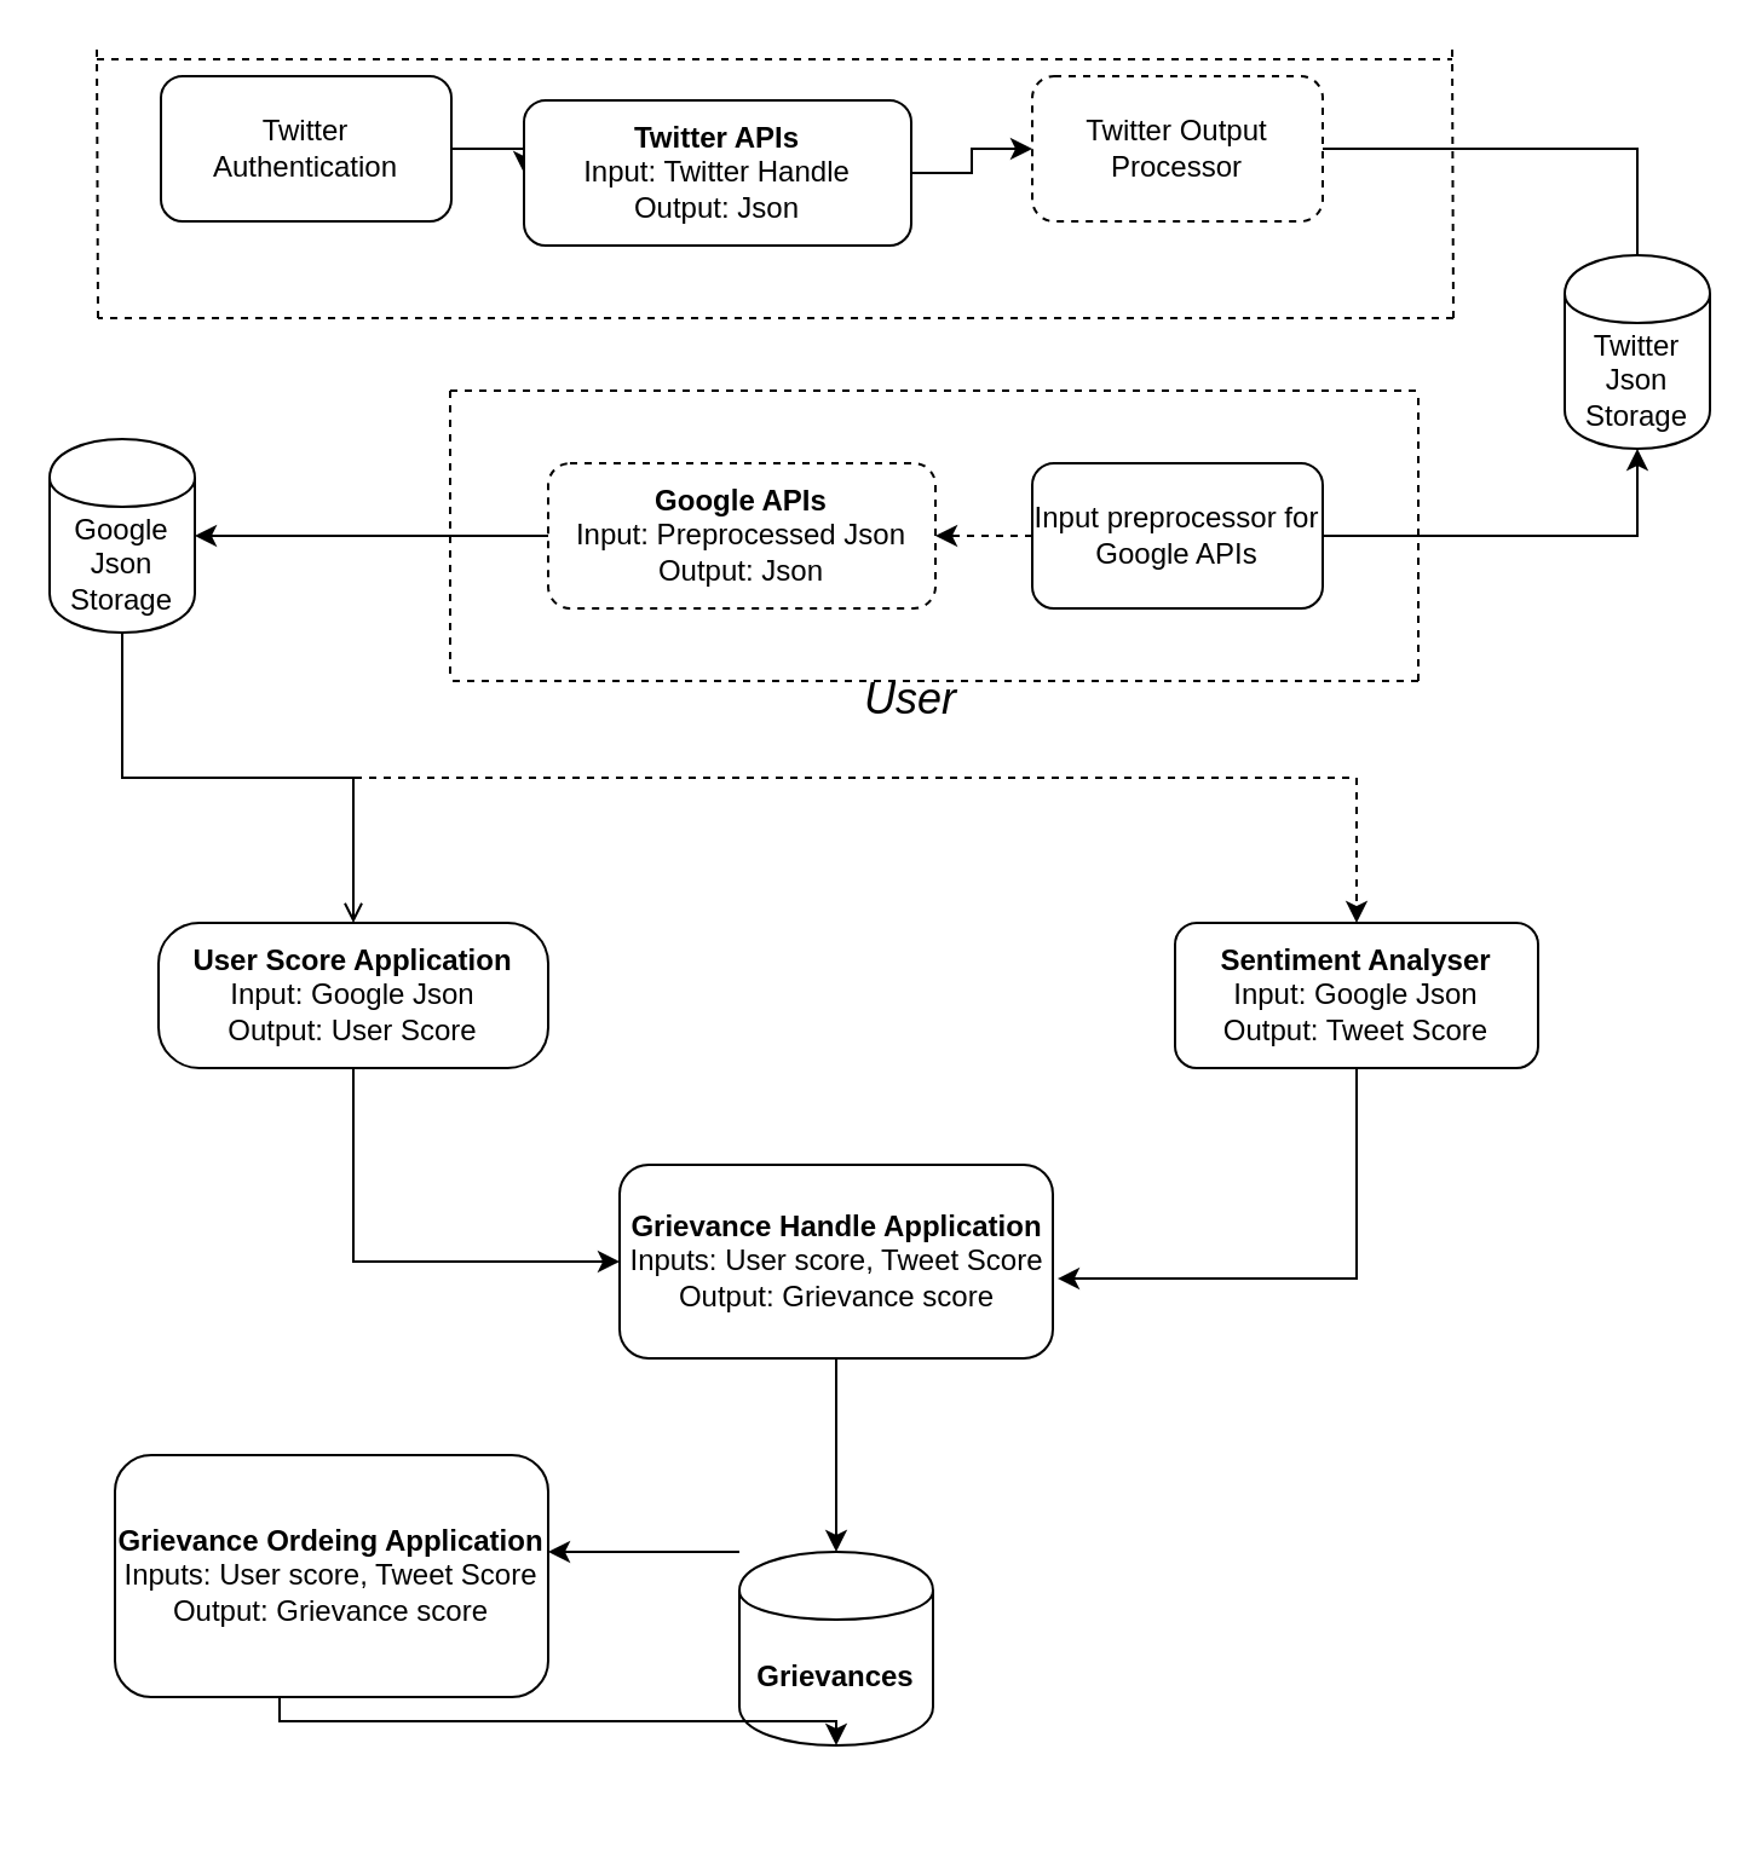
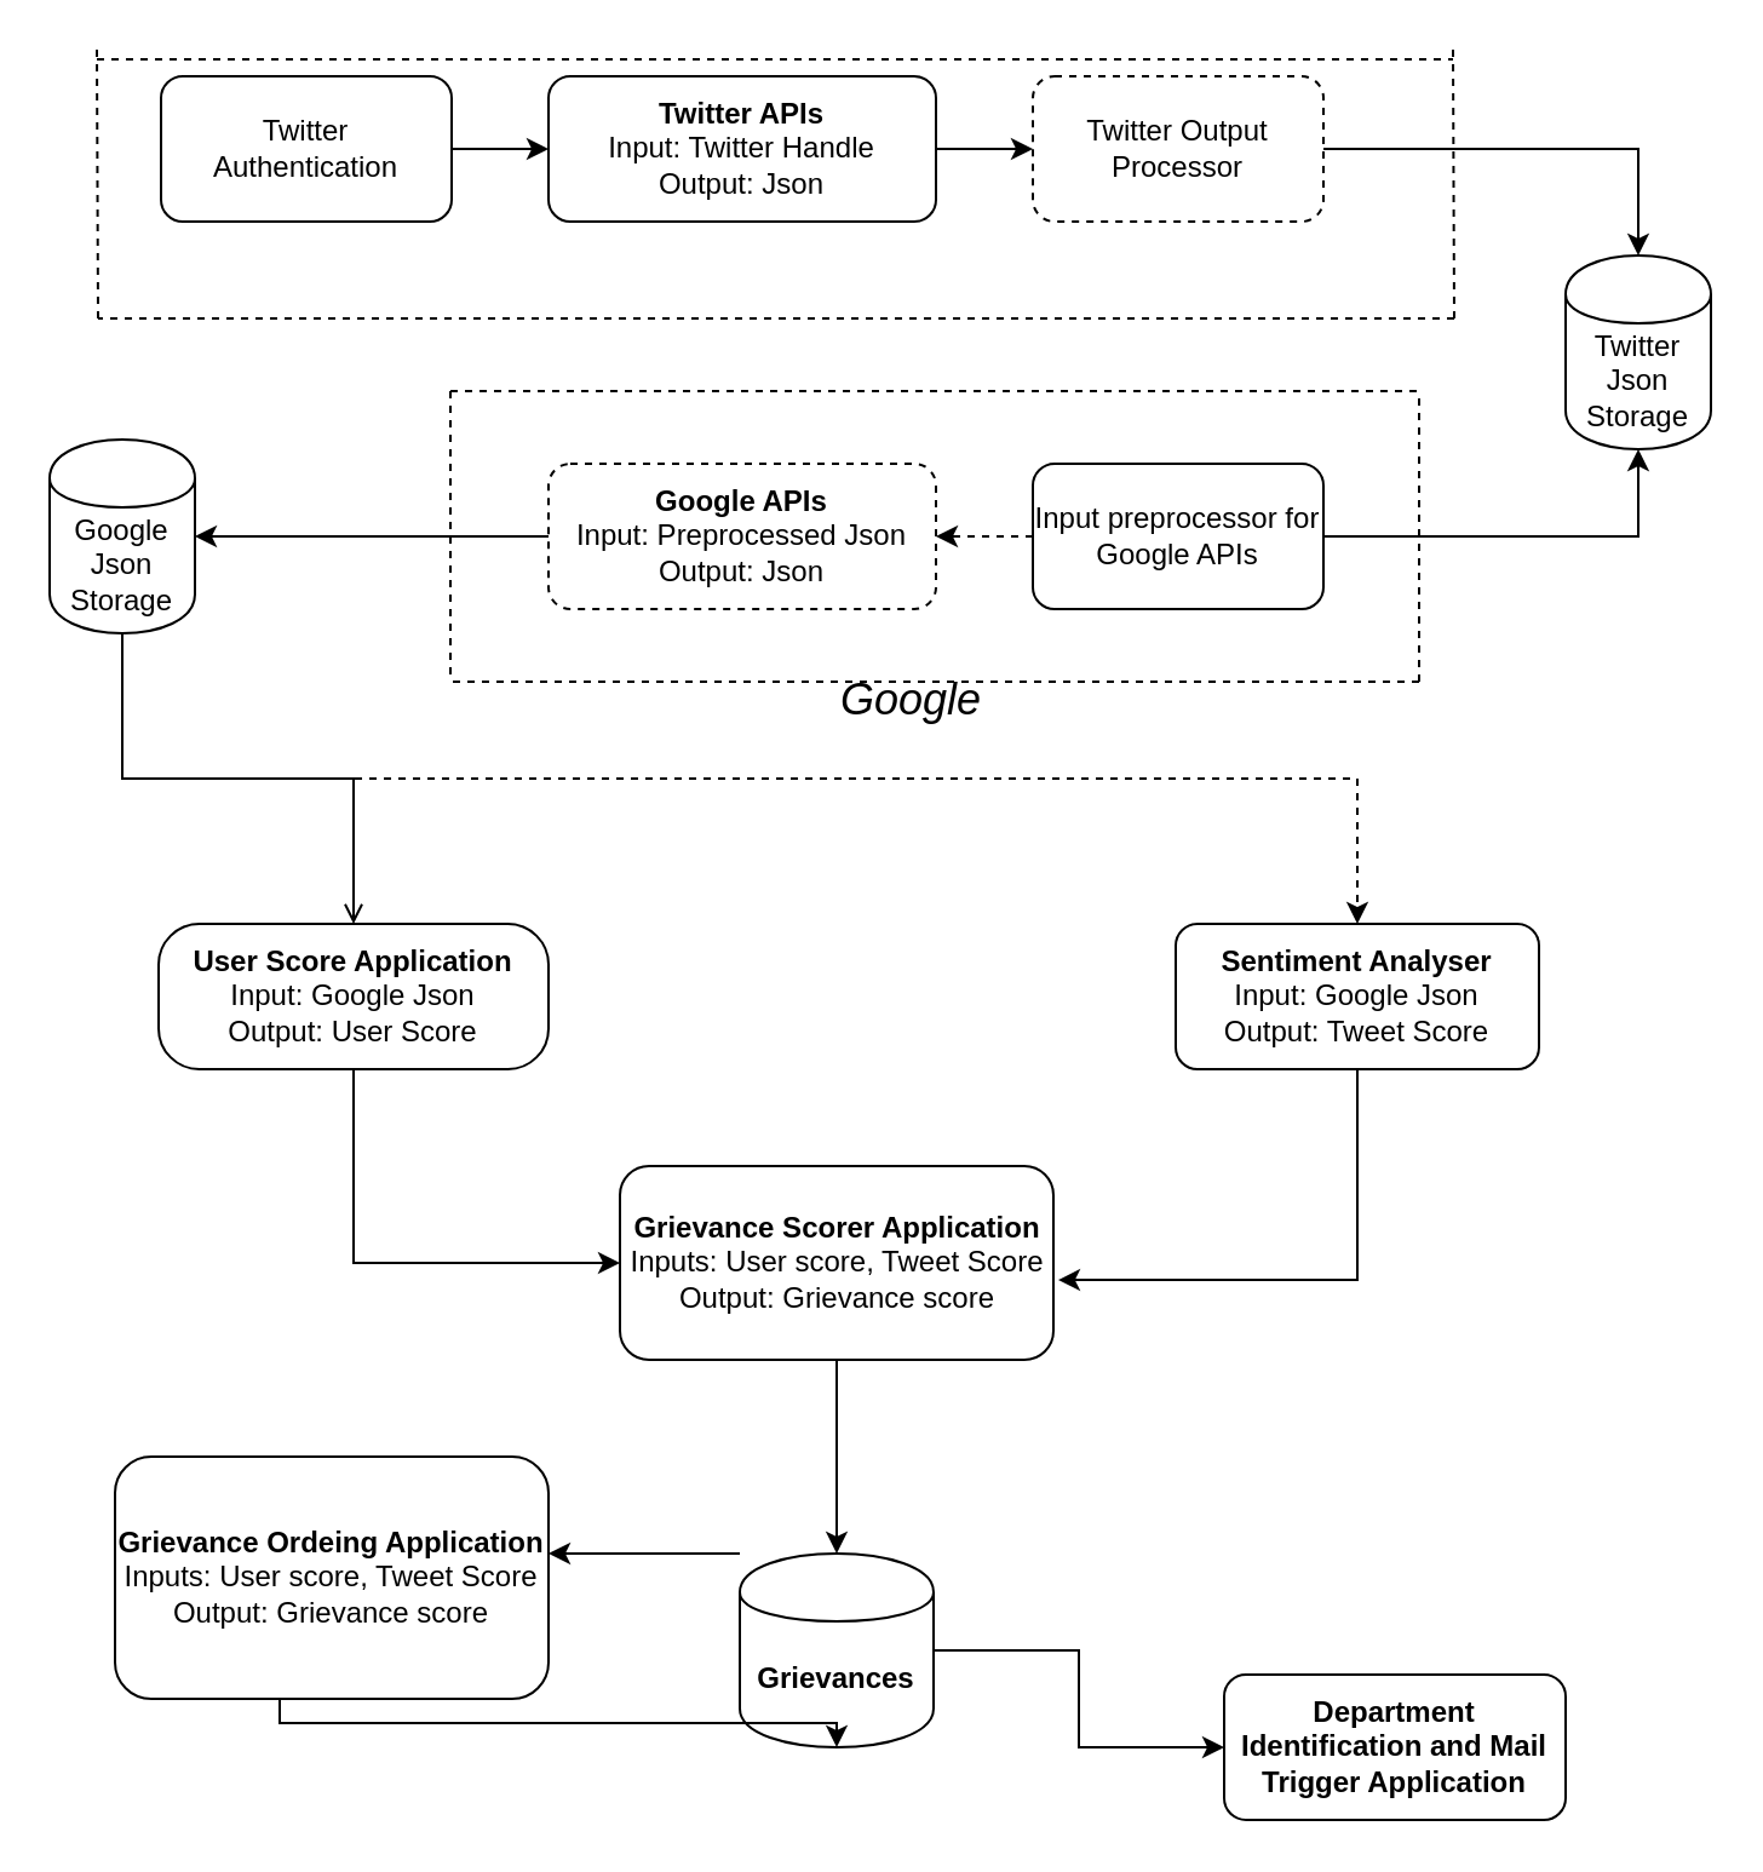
- <mxCell id="5" value="&lt;b&gt;Twitter APIs&lt;/b&gt;&lt;br&gt;&lt;div&gt;Input: Twitter Handle&lt;/div&gt;&lt;div&gt;Output: Json&lt;br&gt;&lt;/div&gt;" style="rounded=1;whiteSpace=wrap;html=1;" vertex="1" parent="1"><mxGeometry x="216" y="41" width="160" height="60" as="geometry" /></mxCell>
+ <mxCell id="5" value="&lt;b&gt;Twitter APIs&lt;/b&gt;&lt;br&gt;&lt;div&gt;Input: Twitter Handle&lt;/div&gt;&lt;div&gt;Output: Json&lt;br&gt;&lt;/div&gt;" style="rounded=1;whiteSpace=wrap;html=1;" vertex="1" parent="1"><mxGeometry x="226" y="31" width="160" height="60" as="geometry" /></mxCell>
- <mxCell id="6" style="edgeStyle=orthogonalEdgeStyle;rounded=0;orthogonalLoop=1;jettySize=auto;html=1;entryX=0.5;entryY=0;entryDx=0;entryDy=0;endArrow=none;" edge="1" parent="1" source="7" target="22"><mxGeometry relative="1" as="geometry" /></mxCell>
+ <mxCell id="6" style="edgeStyle=orthogonalEdgeStyle;rounded=0;orthogonalLoop=1;jettySize=auto;html=1;entryX=0.5;entryY=0;entryDx=0;entryDy=0;" edge="1" parent="1" source="7" target="22"><mxGeometry relative="1" as="geometry" /></mxCell>
- <mxCell id="20" value="&lt;font style=&quot;font-size: 18px&quot;&gt;&lt;i&gt;&lt;font style=&quot;font-size: 18px&quot;&gt;User&lt;/font&gt;&lt;/i&gt;&lt;/font&gt;" style="text;html=1;strokeColor=none;fillColor=none;align=center;verticalAlign=middle;whiteSpace=wrap;rounded=0;" vertex="1" parent="1"><mxGeometry x="296" y="279" width="160" height="20" as="geometry" /></mxCell>
+ <mxCell id="20" value="&lt;font style=&quot;font-size: 18px&quot;&gt;&lt;i&gt;&lt;font style=&quot;font-size: 18px&quot;&gt;Google&lt;/font&gt;&lt;/i&gt;&lt;/font&gt;" style="text;html=1;strokeColor=none;fillColor=none;align=center;verticalAlign=middle;whiteSpace=wrap;rounded=0;" vertex="1" parent="1"><mxGeometry x="296" y="279" width="160" height="20" as="geometry" /></mxCell>
- <mxCell id="31" value="&lt;b&gt;Grievance Handle Application&lt;br&gt;&lt;/b&gt;Inputs: User score, Tweet Score&lt;br&gt;Output: Grievance score" style="rounded=1;whiteSpace=wrap;html=1;" vertex="1" parent="1"><mxGeometry x="255.5" y="481" width="179" height="80" as="geometry" /></mxCell>
+ <mxCell id="31" value="&lt;b&gt;Grievance Scorer Application&lt;br&gt;&lt;/b&gt;Inputs: User score, Tweet Score&lt;br&gt;Output: Grievance score" style="rounded=1;whiteSpace=wrap;html=1;" vertex="1" parent="1"><mxGeometry x="255.5" y="481" width="179" height="80" as="geometry" /></mxCell>
+ <mxCell id="33" style="edgeStyle=orthogonalEdgeStyle;rounded=0;orthogonalLoop=1;jettySize=auto;html=1;exitX=1;exitY=0.5;exitDx=0;exitDy=0;entryX=0;entryY=0.5;entryDx=0;entryDy=0;" edge="1" parent="1" source="34" target="37"><mxGeometry relative="1" as="geometry" /></mxCell>
+ <mxCell id="37" value="&lt;b&gt;Department Identification and Mail Trigger Application&lt;br&gt;&lt;/b&gt;" style="rounded=1;whiteSpace=wrap;html=1;" vertex="1" parent="1"><mxGeometry x="505" y="691" width="141" height="60" as="geometry" /></mxCell>
